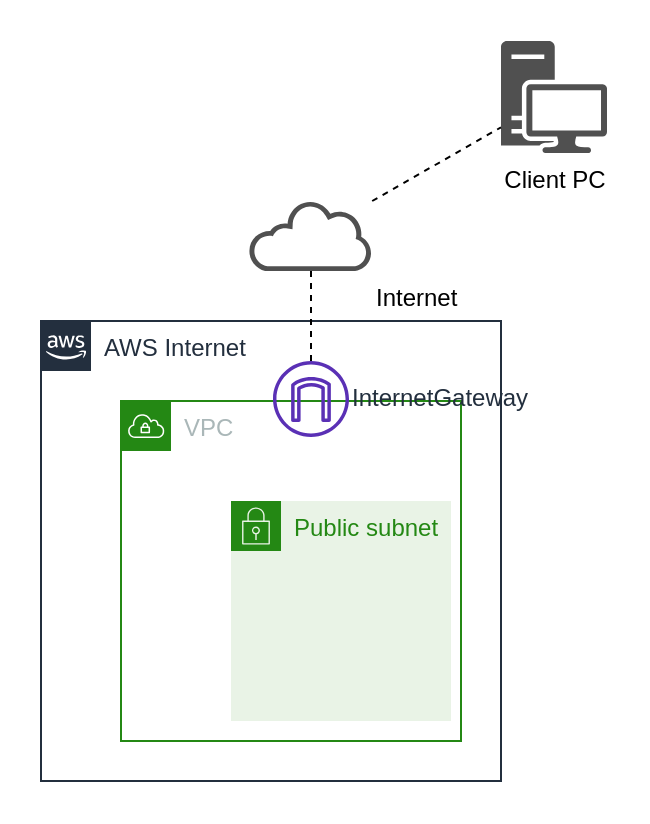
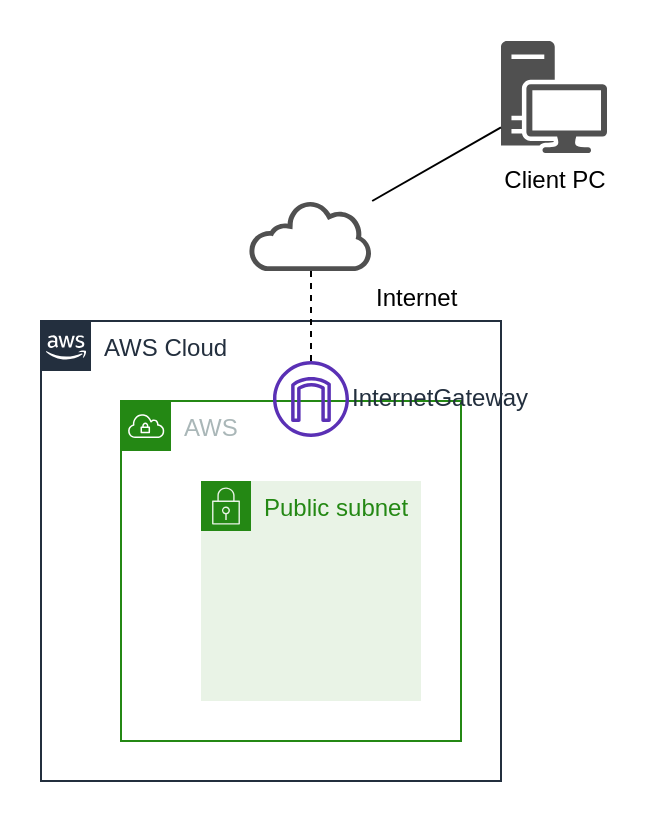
- <mxCell id="9" value="" style="endArrow=none;html=1;fontColor=#000000;dashed=1;" edge="1" parent="1" source="6" target="7"><mxGeometry width="50" height="50" relative="1" as="geometry"><mxPoint x="190" y="460" as="sourcePoint" /><mxPoint x="240" y="410" as="targetPoint" /></mxGeometry></mxCell>
+ <mxCell id="9" value="" style="endArrow=none;html=1;fontColor=#000000;" edge="1" parent="1" source="6" target="7"><mxGeometry width="50" height="50" relative="1" as="geometry"><mxPoint x="190" y="460" as="sourcePoint" /><mxPoint x="240" y="410" as="targetPoint" /></mxGeometry></mxCell>
- <mxCell id="2" value="AWS Internet" style="points=[[0,0],[0.25,0],[0.5,0],[0.75,0],[1,0],[1,0.25],[1,0.5],[1,0.75],[1,1],[0.75,1],[0.5,1],[0.25,1],[0,1],[0,0.75],[0,0.5],[0,0.25]];outlineConnect=0;gradientColor=none;html=1;whiteSpace=wrap;fontSize=12;fontStyle=0;shape=mxgraph.aws4.group;grIcon=mxgraph.aws4.group_aws_cloud_alt;strokeColor=#232F3E;fillColor=none;verticalAlign=top;align=left;spacingLeft=30;fontColor=#232F3E;dashed=0;" vertex="1" parent="1"><mxGeometry x="20" y="160" width="230" height="230" as="geometry" /></mxCell>
+ <mxCell id="2" value="AWS Cloud" style="points=[[0,0],[0.25,0],[0.5,0],[0.75,0],[1,0],[1,0.25],[1,0.5],[1,0.75],[1,1],[0.75,1],[0.5,1],[0.25,1],[0,1],[0,0.75],[0,0.5],[0,0.25]];outlineConnect=0;gradientColor=none;html=1;whiteSpace=wrap;fontSize=12;fontStyle=0;shape=mxgraph.aws4.group;grIcon=mxgraph.aws4.group_aws_cloud_alt;strokeColor=#232F3E;fillColor=none;verticalAlign=top;align=left;spacingLeft=30;fontColor=#232F3E;dashed=0;" vertex="1" parent="1"><mxGeometry x="20" y="160" width="230" height="230" as="geometry" /></mxCell>
- <mxCell id="3" value="VPC" style="points=[[0,0],[0.25,0],[0.5,0],[0.75,0],[1,0],[1,0.25],[1,0.5],[1,0.75],[1,1],[0.75,1],[0.5,1],[0.25,1],[0,1],[0,0.75],[0,0.5],[0,0.25]];outlineConnect=0;gradientColor=none;html=1;whiteSpace=wrap;fontSize=12;fontStyle=0;shape=mxgraph.aws4.group;grIcon=mxgraph.aws4.group_vpc;strokeColor=#248814;fillColor=none;verticalAlign=top;align=left;spacingLeft=30;fontColor=#AAB7B8;dashed=0;" vertex="1" parent="1"><mxGeometry x="60" y="200" width="170" height="170" as="geometry" /></mxCell>
+ <mxCell id="3" value="AWS" style="points=[[0,0],[0.25,0],[0.5,0],[0.75,0],[1,0],[1,0.25],[1,0.5],[1,0.75],[1,1],[0.75,1],[0.5,1],[0.25,1],[0,1],[0,0.75],[0,0.5],[0,0.25]];outlineConnect=0;gradientColor=none;html=1;whiteSpace=wrap;fontSize=12;fontStyle=0;shape=mxgraph.aws4.group;grIcon=mxgraph.aws4.group_vpc;strokeColor=#248814;fillColor=none;verticalAlign=top;align=left;spacingLeft=30;fontColor=#AAB7B8;dashed=0;" vertex="1" parent="1"><mxGeometry x="60" y="200" width="170" height="170" as="geometry" /></mxCell>
- <mxCell id="4" value="Public subnet" style="points=[[0,0],[0.25,0],[0.5,0],[0.75,0],[1,0],[1,0.25],[1,0.5],[1,0.75],[1,1],[0.75,1],[0.5,1],[0.25,1],[0,1],[0,0.75],[0,0.5],[0,0.25]];outlineConnect=0;gradientColor=none;html=1;whiteSpace=wrap;fontSize=12;fontStyle=0;shape=mxgraph.aws4.group;grIcon=mxgraph.aws4.group_security_group;grStroke=0;strokeColor=#248814;fillColor=#E9F3E6;verticalAlign=top;align=left;spacingLeft=30;fontColor=#248814;dashed=0;" vertex="1" parent="1"><mxGeometry x="115" y="250" width="110" height="110" as="geometry" /></mxCell>
+ <mxCell id="4" value="Public subnet" style="points=[[0,0],[0.25,0],[0.5,0],[0.75,0],[1,0],[1,0.25],[1,0.5],[1,0.75],[1,1],[0.75,1],[0.5,1],[0.25,1],[0,1],[0,0.75],[0,0.5],[0,0.25]];outlineConnect=0;gradientColor=none;html=1;whiteSpace=wrap;fontSize=12;fontStyle=0;shape=mxgraph.aws4.group;grIcon=mxgraph.aws4.group_security_group;grStroke=0;strokeColor=#248814;fillColor=#E9F3E6;verticalAlign=top;align=left;spacingLeft=30;fontColor=#248814;dashed=0;" vertex="1" parent="1"><mxGeometry x="100" y="240" width="110" height="110" as="geometry" /></mxCell>
